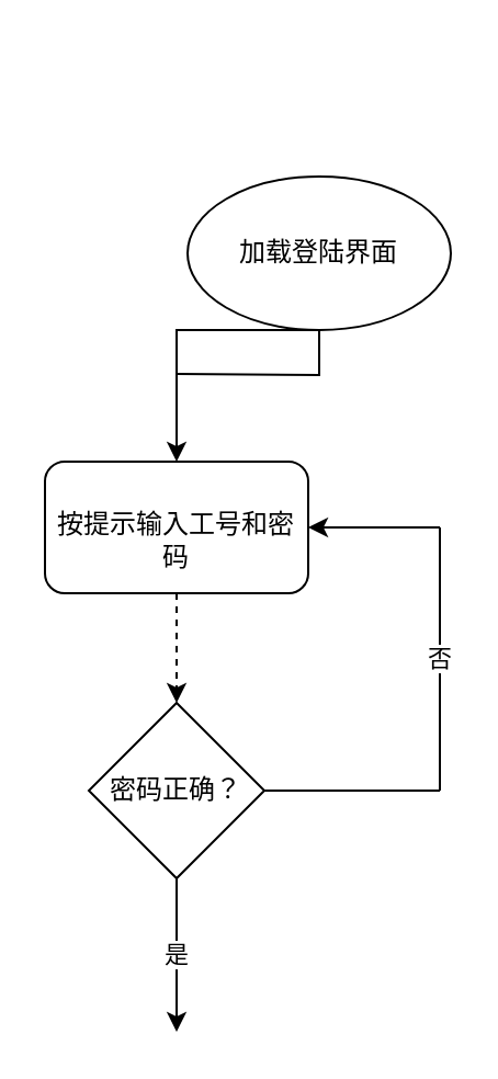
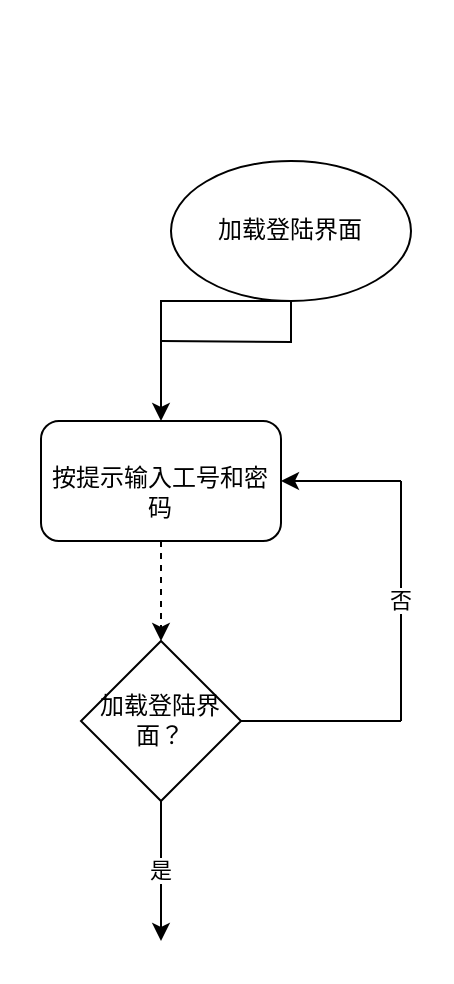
- <mxCell id="7" value="&lt;br&gt;&lt;br&gt;&lt;br&gt;&lt;p class=&quot;MsoNormal&quot;&gt;&lt;span style=&quot;background-color: initial;&quot;&gt;密码正确？&lt;/span&gt;&lt;br&gt;&lt;/p&gt;&lt;br&gt;&lt;br&gt;&lt;br&gt;" style="rhombus;whiteSpace=wrap;html=1;fontFamily=Comic Sans MS;" vertex="1" parent="1"><mxGeometry x="40" y="260" width="80" height="80" as="geometry" /></mxCell>
+ <mxCell id="7" value="&lt;br&gt;&lt;br&gt;&lt;br&gt;&lt;p class=&quot;MsoNormal&quot;&gt;&lt;span style=&quot;background-color: initial;&quot;&gt;加载登陆界面？&lt;/span&gt;&lt;br&gt;&lt;/p&gt;&lt;br&gt;&lt;br&gt;&lt;br&gt;" style="rhombus;whiteSpace=wrap;html=1;fontFamily=Comic Sans MS;" vertex="1" parent="1"><mxGeometry x="40" y="260" width="80" height="80" as="geometry" /></mxCell>
